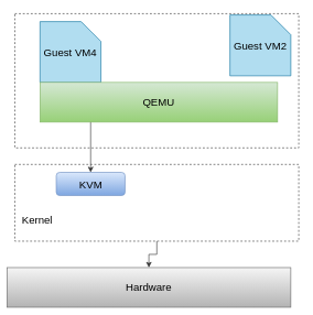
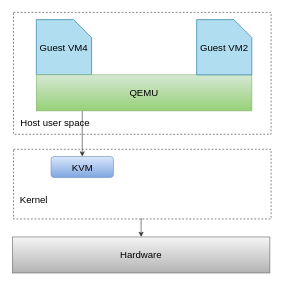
- <mxCell id="13" value="&lt;font style=&quot;font-size: 16px;&quot;&gt;Guest VM2&lt;/font&gt;" style="shape=card;whiteSpace=wrap;html=1;direction=south;fillColor=#b1ddf0;strokeColor=#10739e;" vertex="1" parent="1"><mxGeometry x="347" y="22" width="92" height="92" as="geometry" /></mxCell>
+ <mxCell id="13" value="&lt;font style=&quot;font-size: 16px;&quot;&gt;Guest VM2&lt;/font&gt;" style="shape=card;whiteSpace=wrap;html=1;direction=south;fillColor=#b1ddf0;strokeColor=#10739e;" vertex="1" parent="1"><mxGeometry x="327" y="32" width="92" height="92" as="geometry" /></mxCell>
+ <mxCell id="10" value="Host user space" style="text;html=1;strokeColor=none;fillColor=none;align=center;verticalAlign=middle;whiteSpace=wrap;rounded=0;dashed=1;fontSize=16;" vertex="1" parent="1"><mxGeometry x="26" y="188" width="131" height="30" as="geometry" /></mxCell>
- <mxCell id="8" value="Hardware" style="rounded=0;whiteSpace=wrap;html=1;fontSize=16;fillColor=#f5f5f5;strokeColor=#666666;gradientColor=#b3b3b3;" vertex="1" parent="1"><mxGeometry x="10" y="404" width="429" height="60" as="geometry" /></mxCell>
+ <mxCell id="8" value="Hardware" style="rounded=0;whiteSpace=wrap;html=1;fontSize=16;fillColor=#f5f5f5;strokeColor=#666666;gradientColor=#b3b3b3;" vertex="1" parent="1"><mxGeometry x="20" y="394" width="429" height="60" as="geometry" /></mxCell>
